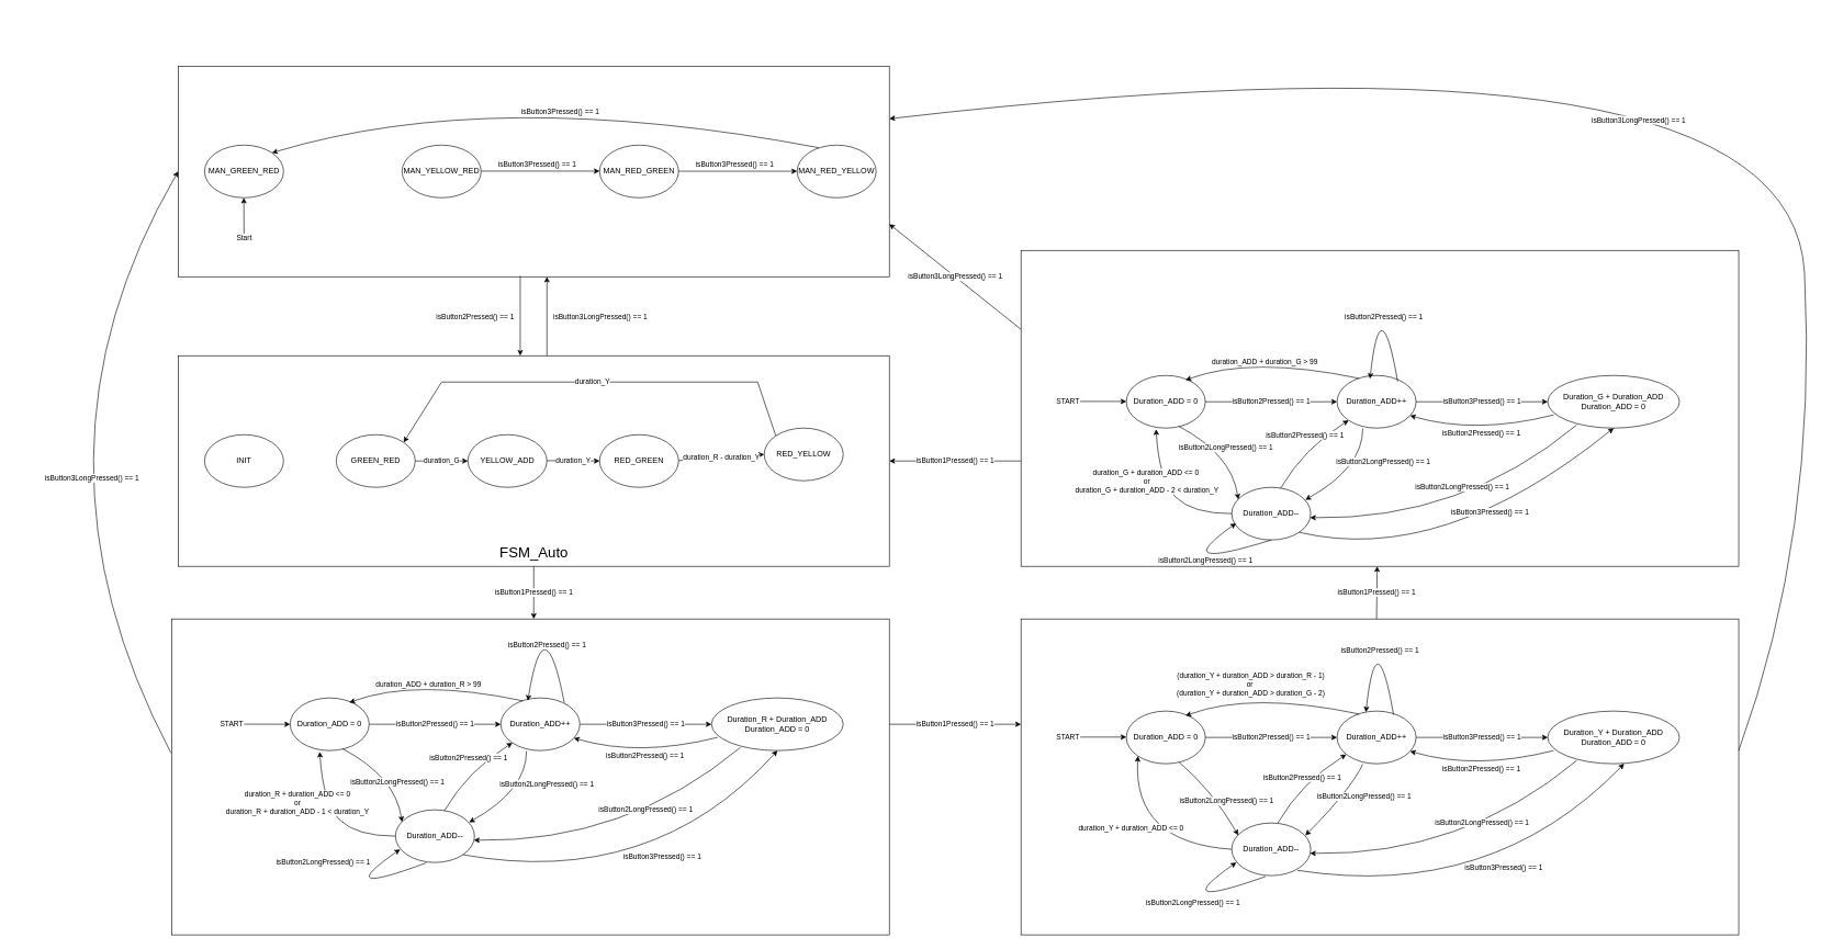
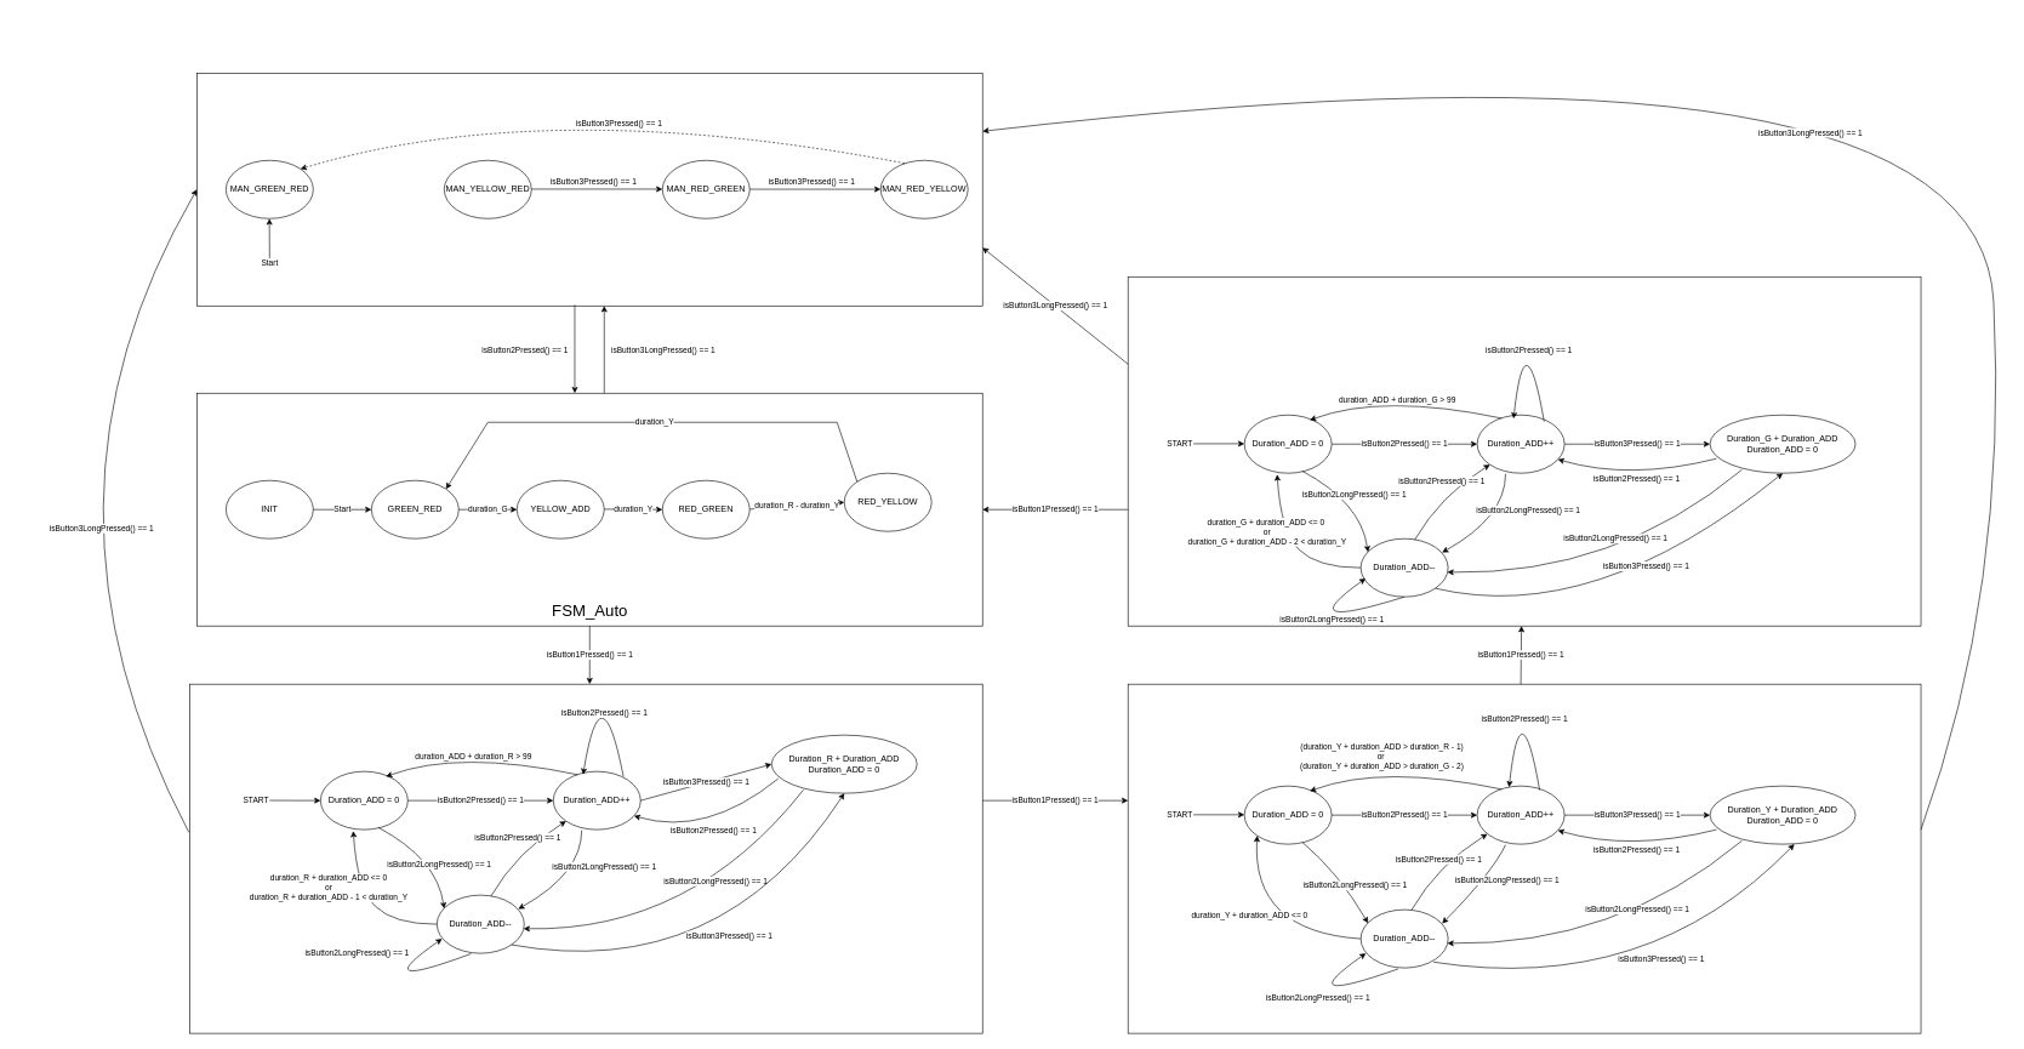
- <mxCell id="101" value="" style="curved=1;endArrow=classic;html=1;rounded=0;exitX=0.275;exitY=0.05;exitDx=0;exitDy=0;exitPerimeter=0;entryX=1;entryY=0;entryDx=0;entryDy=0;" edge="1" parent="1" source="96" target="93"><mxGeometry width="50" height="50" relative="1" as="geometry"><mxPoint x="760" y="220" as="sourcePoint" /><mxPoint x="810" y="170" as="targetPoint" /><Array as="points"><mxPoint x="750" y="130" /></Array></mxGeometry></mxCell>
+ <mxCell id="101" value="" style="curved=1;endArrow=classic;html=1;rounded=0;exitX=0.275;exitY=0.05;exitDx=0;exitDy=0;exitPerimeter=0;entryX=1;entryY=0;entryDx=0;entryDy=0;dashed=1;" edge="1" parent="1" source="96" target="93"><mxGeometry width="50" height="50" relative="1" as="geometry"><mxPoint x="760" y="220" as="sourcePoint" /><mxPoint x="810" y="170" as="targetPoint" /><Array as="points"><mxPoint x="750" y="130" /></Array></mxGeometry></mxCell>
+ <mxCell id="12" value="Start" style="endArrow=classic;html=1;rounded=0;entryX=0;entryY=0.5;entryDx=0;entryDy=0;" parent="1" source="6" target="7" edge="1"><mxGeometry width="50" height="50" relative="1" as="geometry"><mxPoint x="440" y="790" as="sourcePoint" /><mxPoint x="490" y="740" as="targetPoint" /></mxGeometry></mxCell>
- <mxCell id="40" value="Duration_R + Duration_ADD&lt;div&gt;Duration_ADD = 0&lt;/div&gt;" style="ellipse;whiteSpace=wrap;html=1;" vertex="1" parent="1"><mxGeometry x="1080" y="1060" width="200" height="80" as="geometry" /></mxCell>
+ <mxCell id="40" value="Duration_R + Duration_ADD&lt;div&gt;Duration_ADD = 0&lt;/div&gt;" style="ellipse;whiteSpace=wrap;html=1;" vertex="1" parent="1"><mxGeometry x="1060" y="1010" width="200" height="80" as="geometry" /></mxCell>
